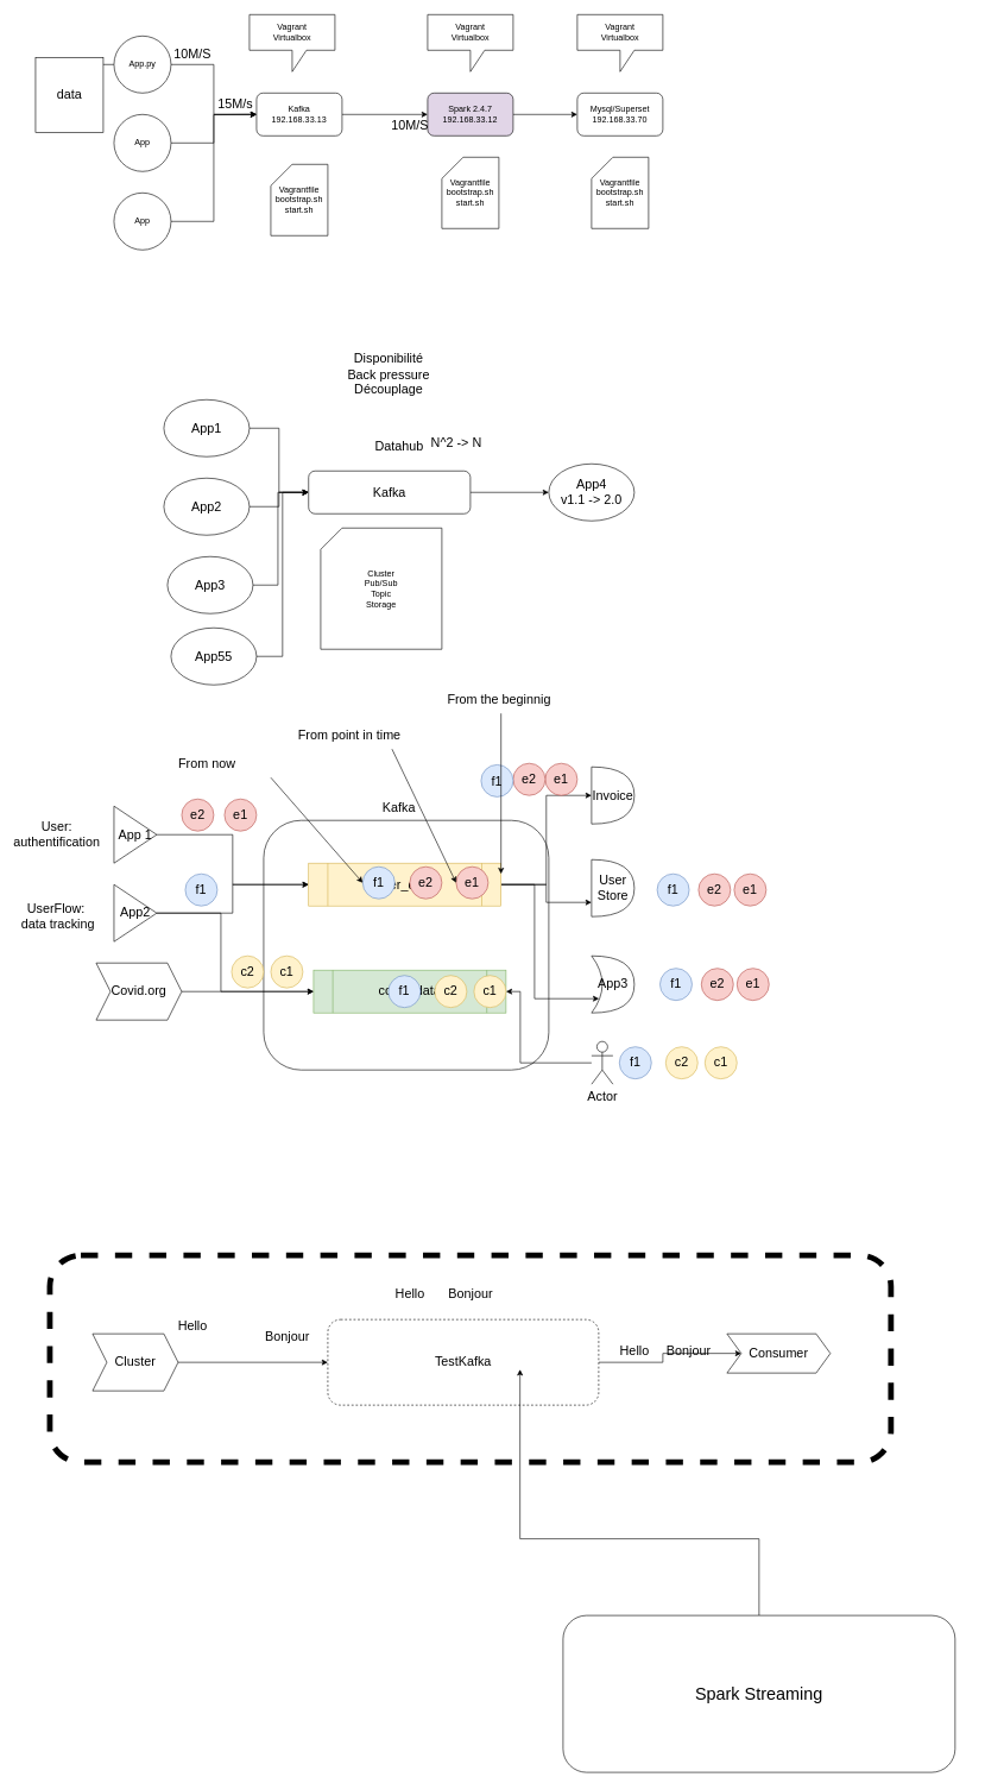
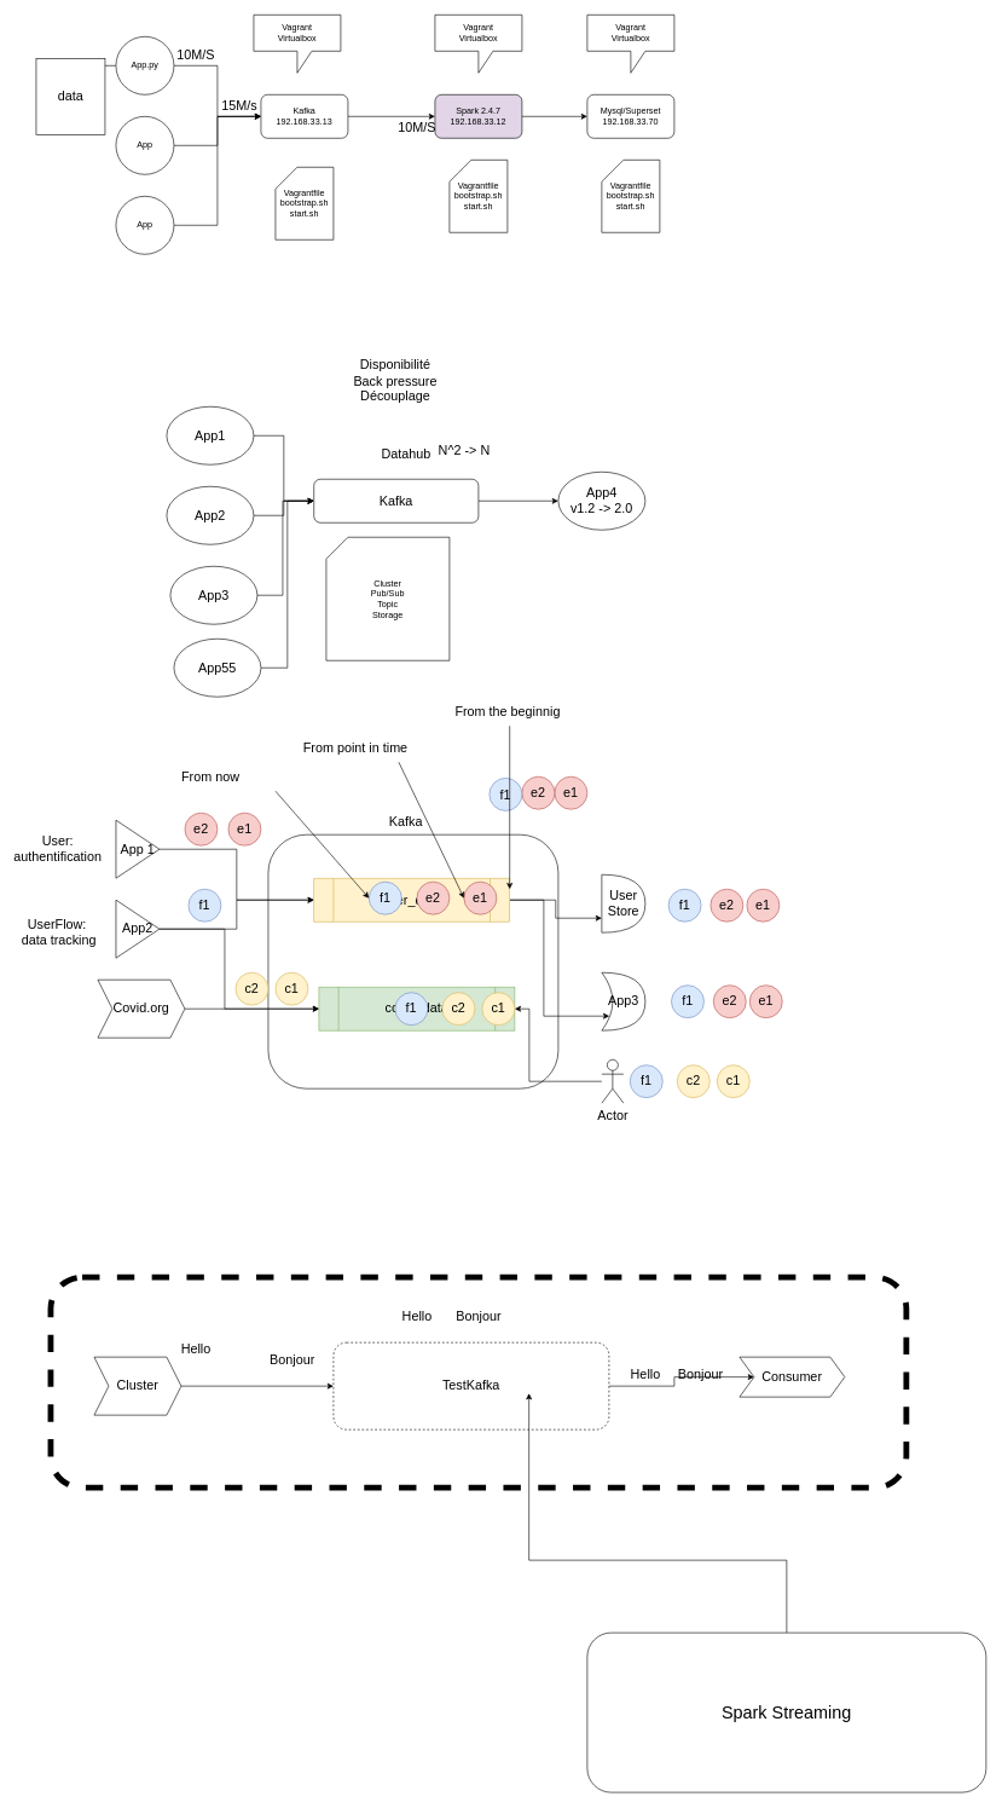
- <mxCell id="30" value="App4 &lt;br&gt;v1.1 -&amp;gt; 2.0" style="ellipse;whiteSpace=wrap;html=1;fontSize=18;" parent="1" vertex="1"><mxGeometry x="769" y="650" width="120" height="80" as="geometry" /></mxCell>
+ <mxCell id="30" value="App4 &lt;br&gt;v1.2 -&amp;gt; 2.0" style="ellipse;whiteSpace=wrap;html=1;fontSize=18;" parent="1" vertex="1"><mxGeometry x="769" y="650" width="120" height="80" as="geometry" /></mxCell>
- <mxCell id="40" style="edgeStyle=orthogonalEdgeStyle;rounded=0;orthogonalLoop=1;jettySize=auto;html=1;entryX=0;entryY=0.5;entryDx=0;entryDy=0;entryPerimeter=0;fontSize=18;" parent="1" source="43" target="52" edge="1"><mxGeometry relative="1" as="geometry" /></mxCell>
- <mxCell id="52" value="Invoice" style="shape=or;whiteSpace=wrap;html=1;fontSize=18;" parent="1" vertex="1"><mxGeometry x="829" y="1075" width="60" height="80" as="geometry" /></mxCell>
- <mxCell id="101" value="&lt;font style=&quot;font-size: 24px&quot;&gt;Spark Streaming&lt;/font&gt;" style="rounded=1;whiteSpace=wrap;html=1;fontSize=18;strokeWidth=1;fillColor=default;" parent="1" vertex="1"><mxGeometry x="789" y="2265" width="550" height="220" as="geometry" /></mxCell>
+ <mxCell id="101" value="&lt;font style=&quot;font-size: 24px&quot;&gt;Spark Streaming&lt;/font&gt;" style="rounded=1;whiteSpace=wrap;html=1;fontSize=18;strokeWidth=1;fillColor=default;" parent="1" vertex="1"><mxGeometry x="809" y="2250" width="550" height="220" as="geometry" /></mxCell>
